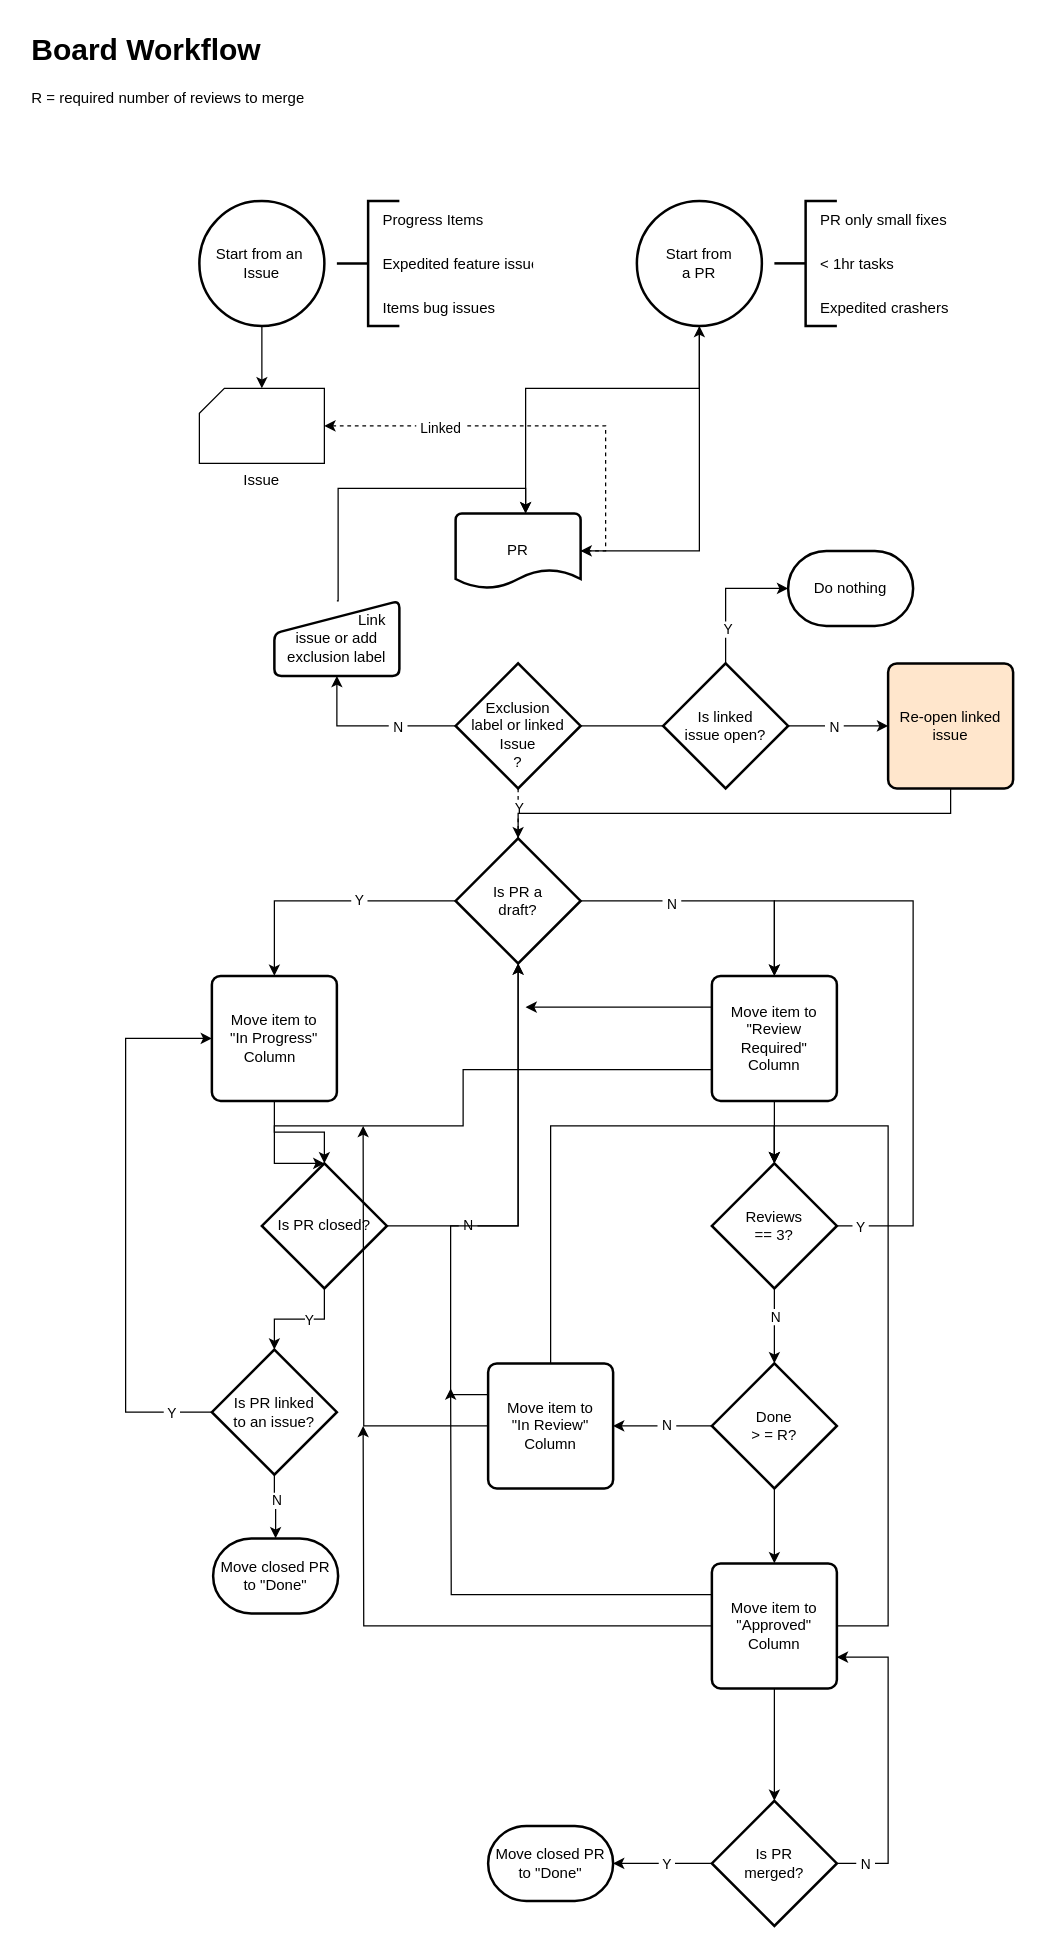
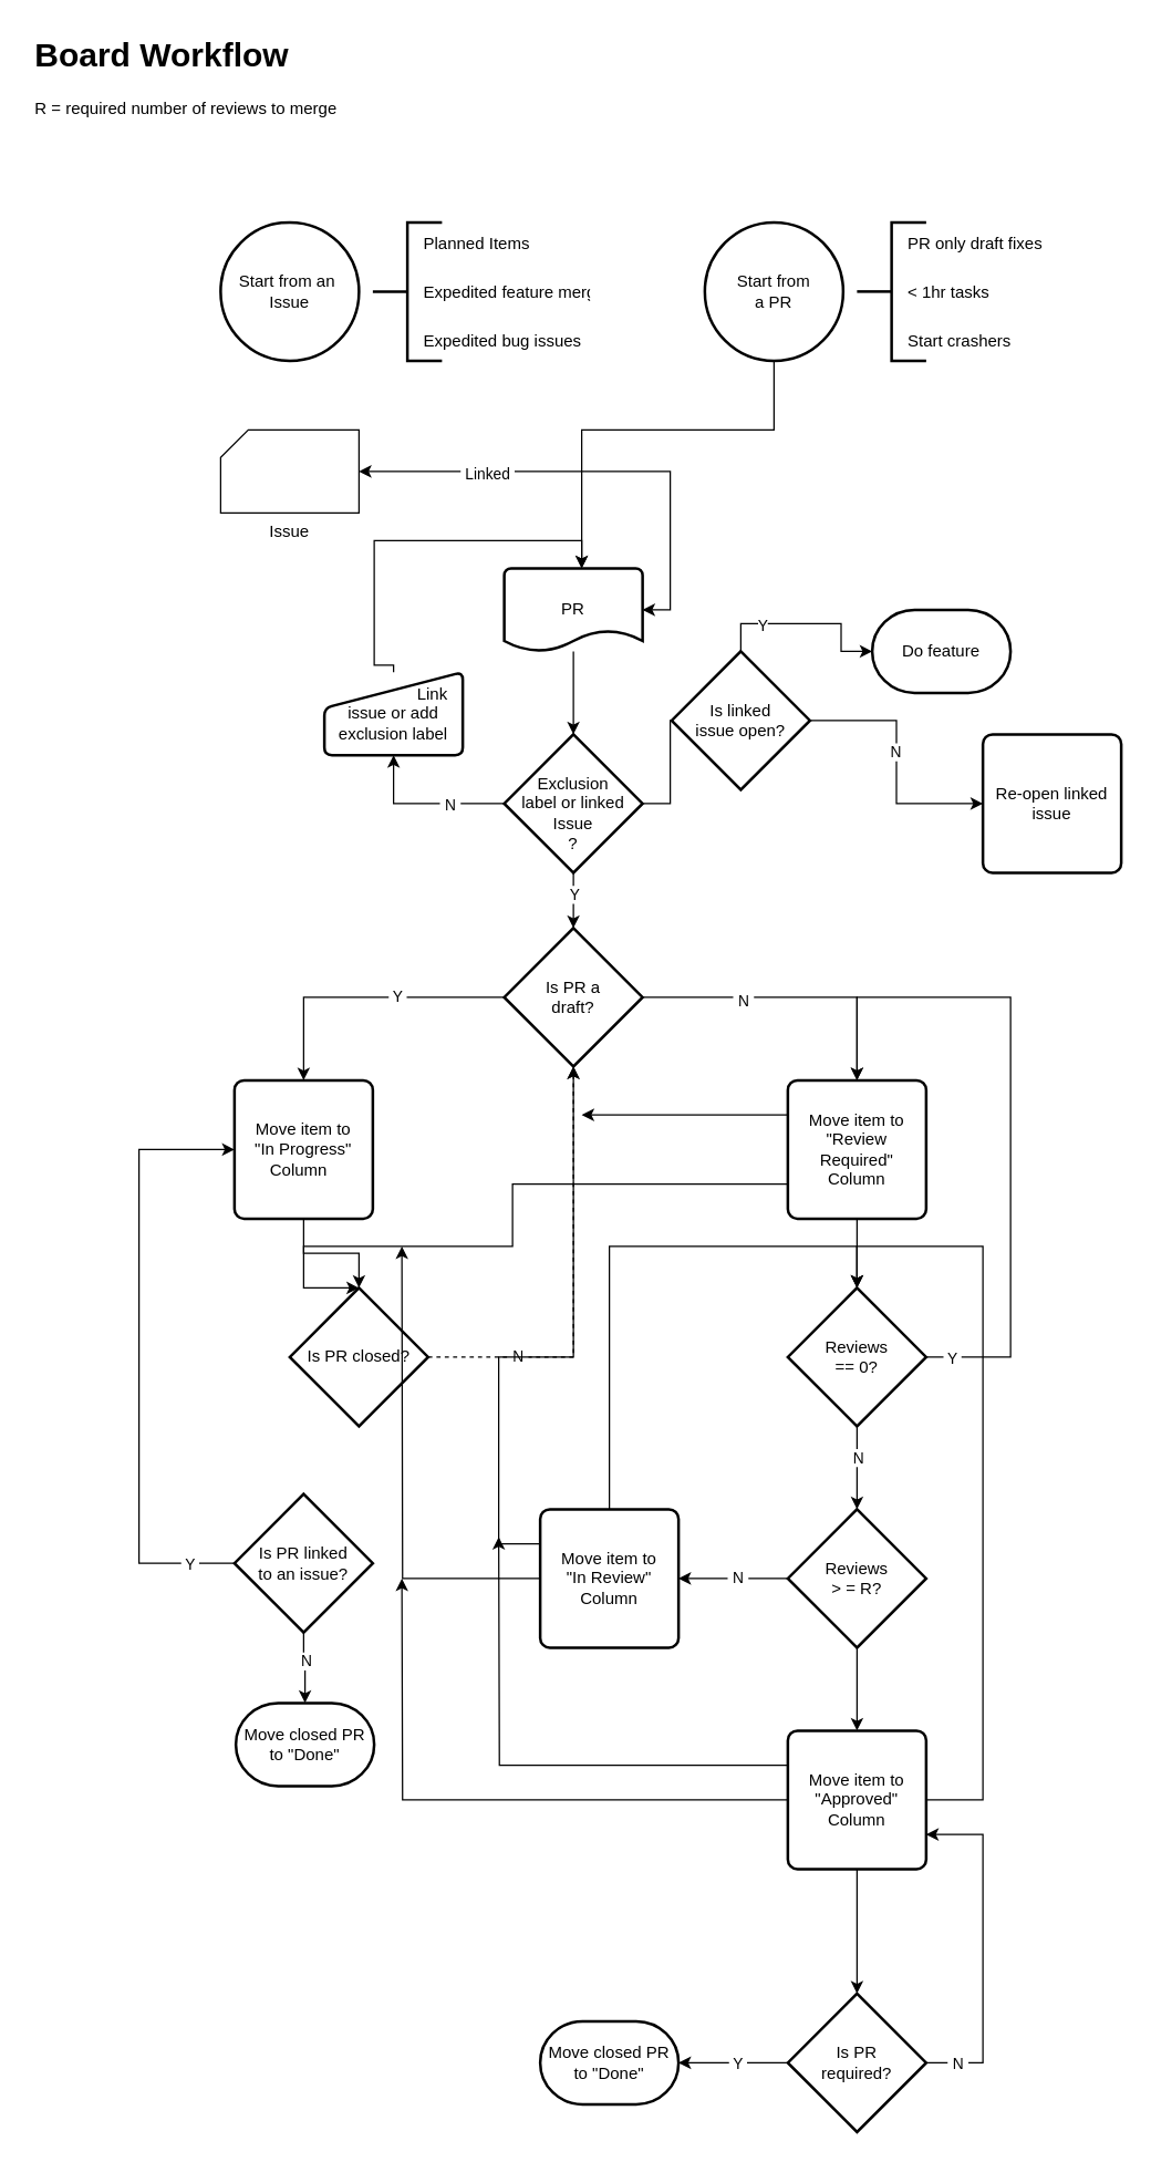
- <mxCell id="76" value="Progress Items" style="text;strokeColor=none;fillColor=none;align=left;verticalAlign=middle;spacingLeft=4;spacingRight=4;overflow=hidden;points=[[0,0.5],[1,0.5]];portConstraint=eastwest;rotatable=0;" vertex="1" parent="1"><mxGeometry x="300" y="160" width="120" height="30" as="geometry" /></mxCell>
+ <mxCell id="76" value="Planned Items" style="text;strokeColor=none;fillColor=none;align=left;verticalAlign=middle;spacingLeft=4;spacingRight=4;overflow=hidden;points=[[0,0.5],[1,0.5]];portConstraint=eastwest;rotatable=0;" vertex="1" parent="1"><mxGeometry x="300" y="160" width="120" height="30" as="geometry" /></mxCell>
- <mxCell id="79" value="PR only small fixes" style="text;strokeColor=none;fillColor=none;align=left;verticalAlign=middle;spacingLeft=4;spacingRight=4;overflow=hidden;points=[[0,0.5],[1,0.5]];portConstraint=eastwest;rotatable=0;" vertex="1" parent="1"><mxGeometry x="650" y="160" width="120" height="30" as="geometry" /></mxCell>
+ <mxCell id="79" value="PR only draft fixes" style="text;strokeColor=none;fillColor=none;align=left;verticalAlign=middle;spacingLeft=4;spacingRight=4;overflow=hidden;points=[[0,0.5],[1,0.5]];portConstraint=eastwest;rotatable=0;" vertex="1" parent="1"><mxGeometry x="650" y="160" width="120" height="30" as="geometry" /></mxCell>
- <mxCell id="77" value="Expedited feature issues" style="text;strokeColor=none;fillColor=none;align=left;verticalAlign=middle;spacingLeft=4;spacingRight=4;overflow=hidden;points=[[0,0.5],[1,0.5]];portConstraint=eastwest;rotatable=0;" vertex="1" parent="1"><mxGeometry x="300" y="195" width="130" height="30" as="geometry" /></mxCell>
+ <mxCell id="77" value="Expedited feature merged" style="text;strokeColor=none;fillColor=none;align=left;verticalAlign=middle;spacingLeft=4;spacingRight=4;overflow=hidden;points=[[0,0.5],[1,0.5]];portConstraint=eastwest;rotatable=0;" vertex="1" parent="1"><mxGeometry x="300" y="195" width="130" height="30" as="geometry" /></mxCell>
- <mxCell id="78" value="Items bug issues" style="text;strokeColor=none;fillColor=none;align=left;verticalAlign=middle;spacingLeft=4;spacingRight=4;overflow=hidden;points=[[0,0.5],[1,0.5]];portConstraint=eastwest;rotatable=0;" vertex="1" parent="1"><mxGeometry x="300" y="230" width="130" height="30" as="geometry" /></mxCell>
+ <mxCell id="78" value="Expedited bug issues" style="text;strokeColor=none;fillColor=none;align=left;verticalAlign=middle;spacingLeft=4;spacingRight=4;overflow=hidden;points=[[0,0.5],[1,0.5]];portConstraint=eastwest;rotatable=0;" vertex="1" parent="1"><mxGeometry x="300" y="230" width="130" height="30" as="geometry" /></mxCell>
- <mxCell id="81" value="Expedited crashers" style="text;strokeColor=none;fillColor=none;align=left;verticalAlign=middle;spacingLeft=4;spacingRight=4;overflow=hidden;points=[[0,0.5],[1,0.5]];portConstraint=eastwest;rotatable=0;" vertex="1" parent="1"><mxGeometry x="650" y="230" width="130" height="30" as="geometry" /></mxCell>
+ <mxCell id="81" value="Start crashers" style="text;strokeColor=none;fillColor=none;align=left;verticalAlign=middle;spacingLeft=4;spacingRight=4;overflow=hidden;points=[[0,0.5],[1,0.5]];portConstraint=eastwest;rotatable=0;" vertex="1" parent="1"><mxGeometry x="650" y="230" width="130" height="30" as="geometry" /></mxCell>
- <mxCell id="2" style="edgeStyle=orthogonalEdgeStyle;rounded=0;orthogonalLoop=1;jettySize=auto;html=1;exitX=0.5;exitY=1;exitDx=0;exitDy=0;exitPerimeter=0;entryX=0.5;entryY=0;entryDx=0;entryDy=0;entryPerimeter=0;" edge="1" parent="1" source="3" target="11"><mxGeometry relative="1" as="geometry" /></mxCell>
- <mxCell id="9" style="edgeStyle=orthogonalEdgeStyle;rounded=0;orthogonalLoop=1;jettySize=auto;html=1;exitX=1;exitY=0.5;exitDx=0;exitDy=0;exitPerimeter=0;entryX=1;entryY=0.5;entryDx=0;entryDy=0;entryPerimeter=0;dashed=1;startArrow=classic;startFill=1;" edge="1" parent="1" source="11" target="13"><mxGeometry relative="1" as="geometry" /></mxCell>
+ <mxCell id="9" style="edgeStyle=orthogonalEdgeStyle;rounded=0;orthogonalLoop=1;jettySize=auto;html=1;exitX=1;exitY=0.5;exitDx=0;exitDy=0;exitPerimeter=0;entryX=1;entryY=0.5;entryDx=0;entryDy=0;entryPerimeter=0;dashed=0;startArrow=classic;startFill=1;" edge="1" parent="1" source="11" target="13"><mxGeometry relative="1" as="geometry" /></mxCell>
- <mxCell id="12" style="edgeStyle=orthogonalEdgeStyle;rounded=0;orthogonalLoop=1;jettySize=auto;html=1;startArrow=none;startFill=0;" edge="1" parent="1" source="13" target="5"><mxGeometry relative="1" as="geometry" /></mxCell>
+ <mxCell id="12" style="edgeStyle=orthogonalEdgeStyle;rounded=0;orthogonalLoop=1;jettySize=auto;html=1;startArrow=none;startFill=0;" edge="1" parent="1" source="13" target="24"><mxGeometry relative="1" as="geometry" /></mxCell>
- <mxCell id="69" value="Do nothing" style="strokeWidth=2;html=1;shape=mxgraph.flowchart.terminator;whiteSpace=wrap;" vertex="1" parent="1"><mxGeometry x="630" y="440" width="100" height="60" as="geometry" /></mxCell>
+ <mxCell id="69" value="Do feature" style="strokeWidth=2;html=1;shape=mxgraph.flowchart.terminator;whiteSpace=wrap;" vertex="1" parent="1"><mxGeometry x="630" y="440" width="100" height="60" as="geometry" /></mxCell>
- <mxCell id="26" value="&amp;nbsp; &amp;nbsp; &amp;nbsp; &amp;nbsp; &amp;nbsp; &amp;nbsp; &amp;nbsp; &amp;nbsp; &amp;nbsp;Link &lt;br&gt;issue or add&lt;br&gt;exclusion label" style="html=1;strokeWidth=2;shape=manualInput;whiteSpace=wrap;rounded=1;size=26;arcSize=11;" vertex="1" parent="1"><mxGeometry x="219" y="480" width="100" height="60" as="geometry" /></mxCell>
+ <mxCell id="26" value="&amp;nbsp; &amp;nbsp; &amp;nbsp; &amp;nbsp; &amp;nbsp; &amp;nbsp; &amp;nbsp; &amp;nbsp; &amp;nbsp;Link &lt;br&gt;issue or add&lt;br&gt;exclusion label" style="html=1;strokeWidth=2;shape=manualInput;whiteSpace=wrap;rounded=1;size=26;arcSize=11;" vertex="1" parent="1"><mxGeometry x="234" y="485" width="100" height="60" as="geometry" /></mxCell>
- <mxCell id="68" value="Is linked &lt;br&gt;issue open?" style="strokeWidth=2;html=1;shape=mxgraph.flowchart.decision;whiteSpace=wrap;" vertex="1" parent="1"><mxGeometry x="530" y="530" width="100" height="100" as="geometry" /></mxCell>
+ <mxCell id="68" value="Is linked &lt;br&gt;issue open?" style="strokeWidth=2;html=1;shape=mxgraph.flowchart.decision;whiteSpace=wrap;" vertex="1" parent="1"><mxGeometry x="485" y="470" width="100" height="100" as="geometry" /></mxCell>
- <mxCell id="63" value="Re-open linked issue" style="rounded=1;whiteSpace=wrap;html=1;absoluteArcSize=1;arcSize=14;strokeWidth=2;fillColor=#ffe6cc;" vertex="1" parent="1"><mxGeometry x="710" y="530" width="100" height="100" as="geometry" /></mxCell>
+ <mxCell id="63" value="Re-open linked issue" style="rounded=1;whiteSpace=wrap;html=1;absoluteArcSize=1;arcSize=14;strokeWidth=2;" vertex="1" parent="1"><mxGeometry x="710" y="530" width="100" height="100" as="geometry" /></mxCell>
- <mxCell id="21" style="edgeStyle=orthogonalEdgeStyle;rounded=0;orthogonalLoop=1;jettySize=auto;html=1;exitX=0.5;exitY=1;exitDx=0;exitDy=0;exitPerimeter=0;entryX=0.5;entryY=0;entryDx=0;entryDy=0;entryPerimeter=0;startArrow=none;startFill=0;dashed=1;" edge="1" parent="1" source="24" target="18"><mxGeometry relative="1" as="geometry" /></mxCell>
+ <mxCell id="21" style="edgeStyle=orthogonalEdgeStyle;rounded=0;orthogonalLoop=1;jettySize=auto;html=1;exitX=0.5;exitY=1;exitDx=0;exitDy=0;exitPerimeter=0;entryX=0.5;entryY=0;entryDx=0;entryDy=0;entryPerimeter=0;startArrow=none;startFill=0;" edge="1" parent="1" source="24" target="18"><mxGeometry relative="1" as="geometry" /></mxCell>
- <mxCell id="62" style="edgeStyle=orthogonalEdgeStyle;rounded=0;orthogonalLoop=1;jettySize=auto;html=1;exitX=0.5;exitY=1;exitDx=0;exitDy=0;entryX=0.5;entryY=0;entryDx=0;entryDy=0;entryPerimeter=0;startArrow=none;startFill=0;endArrow=none;endFill=0;" edge="1" parent="1" source="63" target="18"><mxGeometry relative="1" as="geometry"><Array as="points"><mxPoint x="760" y="650" /><mxPoint x="414" y="650" /></Array></mxGeometry></mxCell>
- <mxCell id="33" style="edgeStyle=orthogonalEdgeStyle;rounded=0;orthogonalLoop=1;jettySize=auto;html=1;exitX=1;exitY=0.5;exitDx=0;exitDy=0;exitPerimeter=0;entryX=0.5;entryY=1;entryDx=0;entryDy=0;entryPerimeter=0;startArrow=none;startFill=0;" edge="1" parent="1" source="37" target="18"><mxGeometry relative="1" as="geometry" /></mxCell>
+ <mxCell id="33" style="edgeStyle=orthogonalEdgeStyle;rounded=0;orthogonalLoop=1;jettySize=auto;html=1;exitX=1;exitY=0.5;exitDx=0;exitDy=0;exitPerimeter=0;entryX=0.5;entryY=1;entryDx=0;entryDy=0;entryPerimeter=0;startArrow=none;startFill=0;dashed=1;" edge="1" parent="1" source="37" target="18"><mxGeometry relative="1" as="geometry" /></mxCell>
- <mxCell id="52" value="Reviews &lt;br&gt;== 3?" style="strokeWidth=2;html=1;shape=mxgraph.flowchart.decision;whiteSpace=wrap;" vertex="1" parent="1"><mxGeometry x="569" y="930" width="100" height="100" as="geometry" /></mxCell>
+ <mxCell id="52" value="Reviews &lt;br&gt;== 0?" style="strokeWidth=2;html=1;shape=mxgraph.flowchart.decision;whiteSpace=wrap;" vertex="1" parent="1"><mxGeometry x="569" y="930" width="100" height="100" as="geometry" /></mxCell>
- <mxCell id="35" style="edgeStyle=orthogonalEdgeStyle;rounded=0;orthogonalLoop=1;jettySize=auto;html=1;exitX=0.5;exitY=1;exitDx=0;exitDy=0;exitPerimeter=0;entryX=0.5;entryY=0;entryDx=0;entryDy=0;entryPerimeter=0;startArrow=none;startFill=0;" edge="1" parent="1" source="37" target="42"><mxGeometry relative="1" as="geometry" /></mxCell>
- <mxCell id="36" value="Y" style="edgeLabel;html=1;align=center;verticalAlign=middle;resizable=0;points=[];" vertex="1" connectable="0" parent="35"><mxGeometry x="-0.168" y="1" relative="1" as="geometry"><mxPoint as="offset" /></mxGeometry></mxCell>
- <mxCell id="47" value="Done &lt;br&gt;&amp;gt; = R?" style="strokeWidth=2;html=1;shape=mxgraph.flowchart.decision;whiteSpace=wrap;" vertex="1" parent="1"><mxGeometry x="569" y="1090" width="100" height="100" as="geometry" /></mxCell>
+ <mxCell id="47" value="Reviews &lt;br&gt;&amp;gt; = R?" style="strokeWidth=2;html=1;shape=mxgraph.flowchart.decision;whiteSpace=wrap;" vertex="1" parent="1"><mxGeometry x="569" y="1090" width="100" height="100" as="geometry" /></mxCell>
- <mxCell id="74" value="Is PR &lt;br&gt;merged?" style="strokeWidth=2;html=1;shape=mxgraph.flowchart.decision;whiteSpace=wrap;" vertex="1" parent="1"><mxGeometry x="569" y="1440" width="100" height="100" as="geometry" /></mxCell>
+ <mxCell id="74" value="Is PR &lt;br&gt;required?" style="strokeWidth=2;html=1;shape=mxgraph.flowchart.decision;whiteSpace=wrap;" vertex="1" parent="1"><mxGeometry x="569" y="1440" width="100" height="100" as="geometry" /></mxCell>
